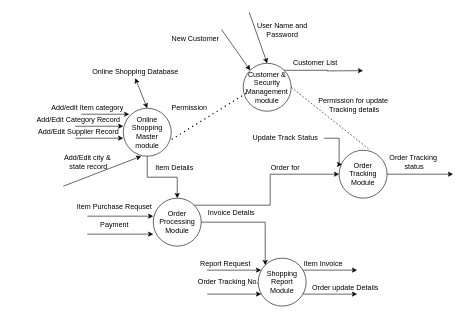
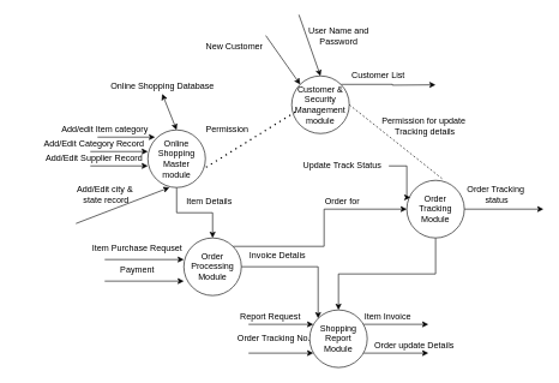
+ <mxCell id="10" style="edgeStyle=orthogonalEdgeStyle;rounded=0;orthogonalLoop=1;jettySize=auto;html=1;exitX=0.5;exitY=1;exitDx=0;exitDy=0;entryX=0.5;entryY=0;entryDx=0;entryDy=0;" edge="1" parent="1" source="12" target="9"><mxGeometry relative="1" as="geometry" /></mxCell>
